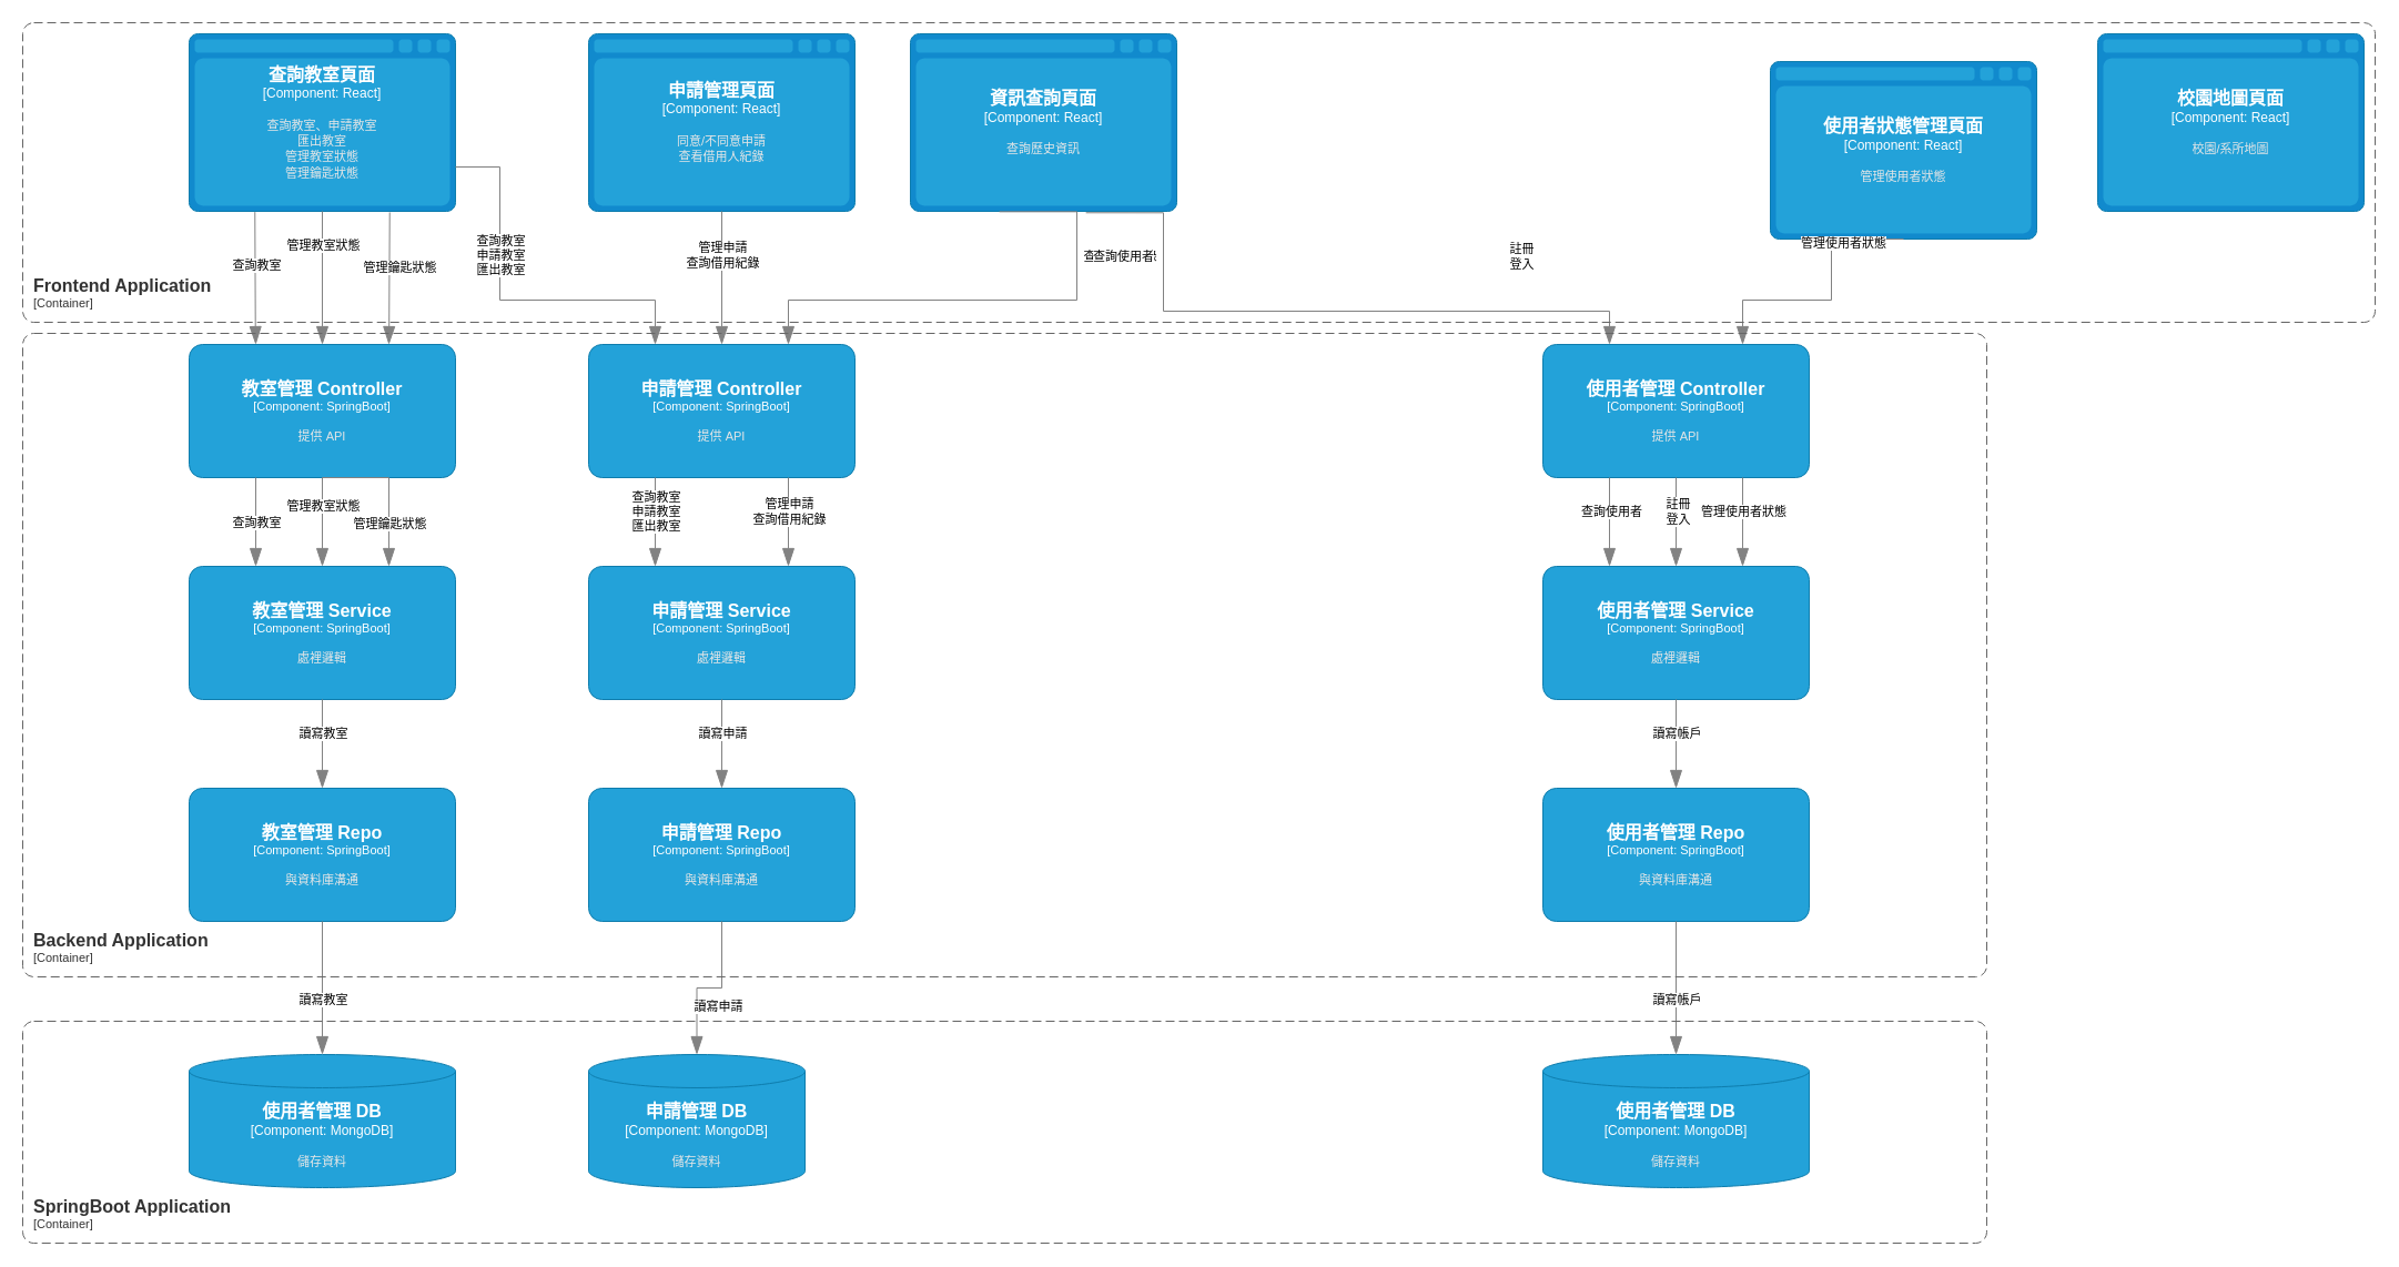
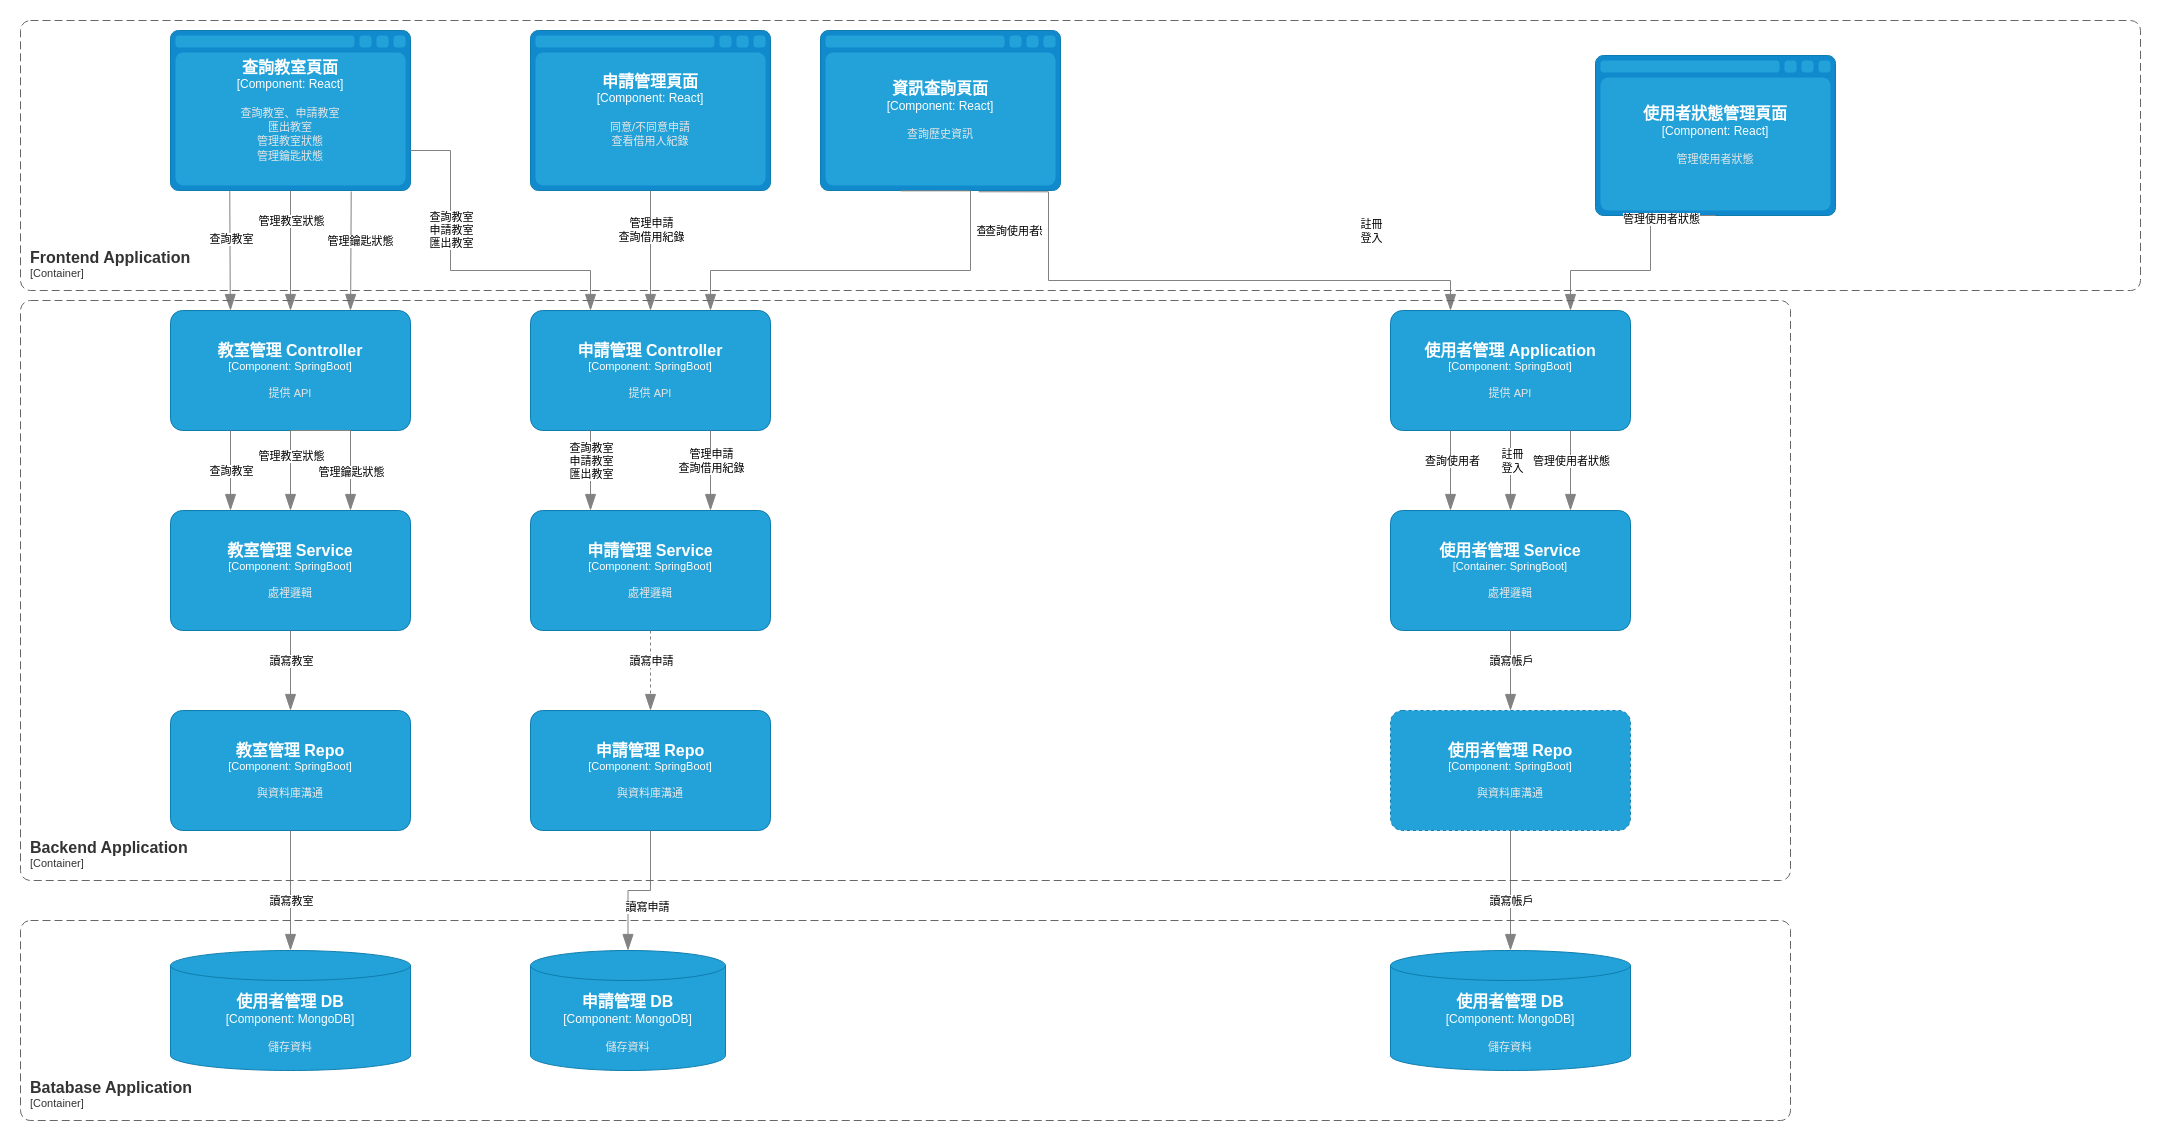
- <mxCell id="59" value="&lt;font style=&quot;font-size: 16px&quot;&gt;&lt;b&gt;校園地圖頁面&lt;/b&gt;&lt;/font&gt;&lt;div&gt;[Component:&amp;nbsp;React]&lt;/div&gt;&lt;br&gt;&lt;div&gt;&lt;font style=&quot;font-size: 11px&quot;&gt;&lt;font color=&quot;#E6E6E6&quot;&gt;校園/系所地圖&lt;/font&gt;&lt;/div&gt;" style="shape=mxgraph.c4.webBrowserContainer2;whiteSpace=wrap;html=1;boundedLbl=1;rounded=0;labelBackgroundColor=none;strokeColor=#118ACD;fillColor=#23A2D9;strokeColor=#118ACD;strokeColor2=#0E7DAD;fontSize=12;fontColor=#ffffff;align=center;metaEdit=1;points=[[0.5,0,0],[1,0.25,0],[1,0.5,0],[1,0.75,0],[0.5,1,0],[0,0.75,0],[0,0.5,0],[0,0.25,0]];resizable=0;" vertex="1" parent="1"><mxGeometry x="1890" y="30" width="240" height="160" as="geometry" /></mxCell>
- <mxCell id="3" value="&lt;font style=&quot;font-size: 16px&quot;&gt;&lt;b&gt;使用者管理 Controller&lt;/b&gt;&lt;/font&gt;&lt;div&gt;[Component: SpringBoot]&lt;/div&gt;&lt;br&gt;&lt;div&gt;&lt;font style=&quot;font-size: 11px&quot;&gt;&lt;font color=&quot;#E6E6E6&quot;&gt;提供 API&lt;/font&gt;&lt;/div&gt;" style="rounded=1;whiteSpace=wrap;html=1;fontSize=11;labelBackgroundColor=none;fillColor=#23A2D9;fontColor=#ffffff;align=center;arcSize=10;strokeColor=#0E7DAD;metaEdit=1;resizable=0;points=[[0.25,0,0],[0.5,0,0],[0.75,0,0],[1,0.25,0],[1,0.5,0],[1,0.75,0],[0.75,1,0],[0.5,1,0],[0.25,1,0],[0,0.75,0],[0,0.5,0],[0,0.25,0]];" vertex="1" parent="1"><mxGeometry x="1390" y="310" width="240" height="120" as="geometry" /></mxCell>
+ <mxCell id="3" value="&lt;font style=&quot;font-size: 16px&quot;&gt;&lt;b&gt;使用者管理 Application&lt;/b&gt;&lt;/font&gt;&lt;div&gt;[Component: SpringBoot]&lt;/div&gt;&lt;br&gt;&lt;div&gt;&lt;font style=&quot;font-size: 11px&quot;&gt;&lt;font color=&quot;#E6E6E6&quot;&gt;提供 API&lt;/font&gt;&lt;/div&gt;" style="rounded=1;whiteSpace=wrap;html=1;fontSize=11;labelBackgroundColor=none;fillColor=#23A2D9;fontColor=#ffffff;align=center;arcSize=10;strokeColor=#0E7DAD;metaEdit=1;resizable=0;points=[[0.25,0,0],[0.5,0,0],[0.75,0,0],[1,0.25,0],[1,0.5,0],[1,0.75,0],[0.75,1,0],[0.5,1,0],[0.25,1,0],[0,0.75,0],[0,0.5,0],[0,0.25,0]];" vertex="1" parent="1"><mxGeometry x="1390" y="310" width="240" height="120" as="geometry" /></mxCell>
- <mxCell id="4" value="&lt;font style=&quot;font-size: 16px&quot;&gt;&lt;b&gt;使用者管理 Service&lt;/b&gt;&lt;/font&gt;&lt;div&gt;[Component: SpringBoot]&lt;/div&gt;&lt;br&gt;&lt;div&gt;&lt;font style=&quot;font-size: 11px&quot;&gt;&lt;font color=&quot;#E6E6E6&quot;&gt;處裡邏輯&lt;/font&gt;&lt;/div&gt;" style="rounded=1;whiteSpace=wrap;html=1;fontSize=11;labelBackgroundColor=none;fillColor=#23A2D9;fontColor=#ffffff;align=center;arcSize=10;strokeColor=#0E7DAD;metaEdit=1;resizable=0;points=[[0.25,0,0],[0.5,0,0],[0.75,0,0],[1,0.25,0],[1,0.5,0],[1,0.75,0],[0.75,1,0],[0.5,1,0],[0.25,1,0],[0,0.75,0],[0,0.5,0],[0,0.25,0]];" vertex="1" parent="1"><mxGeometry x="1390" y="510" width="240" height="120" as="geometry" /></mxCell>
+ <mxCell id="4" value="&lt;font style=&quot;font-size: 16px&quot;&gt;&lt;b&gt;使用者管理 Service&lt;/b&gt;&lt;/font&gt;&lt;div&gt;[Container: SpringBoot]&lt;/div&gt;&lt;br&gt;&lt;div&gt;&lt;font style=&quot;font-size: 11px&quot;&gt;&lt;font color=&quot;#E6E6E6&quot;&gt;處裡邏輯&lt;/font&gt;&lt;/div&gt;" style="rounded=1;whiteSpace=wrap;html=1;fontSize=11;labelBackgroundColor=none;fillColor=#23A2D9;fontColor=#ffffff;align=center;arcSize=10;strokeColor=#0E7DAD;metaEdit=1;resizable=0;points=[[0.25,0,0],[0.5,0,0],[0.75,0,0],[1,0.25,0],[1,0.5,0],[1,0.75,0],[0.75,1,0],[0.5,1,0],[0.25,1,0],[0,0.75,0],[0,0.5,0],[0,0.25,0]];" vertex="1" parent="1"><mxGeometry x="1390" y="510" width="240" height="120" as="geometry" /></mxCell>
- <mxCell id="51" value="" style="endArrow=blockThin;html=1;fontSize=10;fontColor=#404040;strokeWidth=1;endFill=1;strokeColor=#828282;elbow=vertical;metaEdit=1;endSize=14;startSize=14;jumpStyle=arc;jumpSize=16;rounded=0;edgeStyle=orthogonalEdgeStyle;exitX=0.5;exitY=1;exitDx=0;exitDy=0;exitPerimeter=0;entryX=0.5;entryY=0;entryDx=0;entryDy=0;entryPerimeter=0;" edge="1" parent="1" source="45" target="46"><mxGeometry width="240" relative="1" as="geometry"><mxPoint x="700" y="650" as="sourcePoint" /><mxPoint x="700" y="730" as="targetPoint" /><Array as="points"><mxPoint x="650" y="680" /><mxPoint x="650" y="680" /></Array></mxGeometry></mxCell>
+ <mxCell id="51" value="" style="endArrow=blockThin;html=1;fontSize=10;fontColor=#404040;strokeWidth=1;endFill=1;strokeColor=#828282;elbow=vertical;metaEdit=1;endSize=14;startSize=14;jumpStyle=arc;jumpSize=16;rounded=0;edgeStyle=orthogonalEdgeStyle;exitX=0.5;exitY=1;exitDx=0;exitDy=0;exitPerimeter=0;entryX=0.5;entryY=0;entryDx=0;entryDy=0;entryPerimeter=0;dashed=1;" edge="1" parent="1" source="45" target="46"><mxGeometry width="240" relative="1" as="geometry"><mxPoint x="700" y="650" as="sourcePoint" /><mxPoint x="700" y="730" as="targetPoint" /><Array as="points"><mxPoint x="650" y="680" /><mxPoint x="650" y="680" /></Array></mxGeometry></mxCell>
- <mxCell id="5" value="&lt;font style=&quot;font-size: 16px&quot;&gt;&lt;b&gt;使用者管理 Repo&lt;/b&gt;&lt;/font&gt;&lt;div&gt;[Component: SpringBoot]&lt;/div&gt;&lt;br&gt;&lt;div&gt;&lt;font style=&quot;font-size: 11px&quot;&gt;&lt;font color=&quot;#E6E6E6&quot;&gt;與資料庫溝通&lt;/font&gt;&lt;/div&gt;" style="rounded=1;whiteSpace=wrap;html=1;fontSize=11;labelBackgroundColor=none;fillColor=#23A2D9;fontColor=#ffffff;align=center;arcSize=10;strokeColor=#0E7DAD;metaEdit=1;resizable=0;points=[[0.25,0,0],[0.5,0,0],[0.75,0,0],[1,0.25,0],[1,0.5,0],[1,0.75,0],[0.75,1,0],[0.5,1,0],[0.25,1,0],[0,0.75,0],[0,0.5,0],[0,0.25,0]];" vertex="1" parent="1"><mxGeometry x="1390" y="710" width="240" height="120" as="geometry" /></mxCell>
+ <mxCell id="5" value="&lt;font style=&quot;font-size: 16px&quot;&gt;&lt;b&gt;使用者管理 Repo&lt;/b&gt;&lt;/font&gt;&lt;div&gt;[Component: SpringBoot]&lt;/div&gt;&lt;br&gt;&lt;div&gt;&lt;font style=&quot;font-size: 11px&quot;&gt;&lt;font color=&quot;#E6E6E6&quot;&gt;與資料庫溝通&lt;/font&gt;&lt;/div&gt;" style="rounded=1;whiteSpace=wrap;html=1;fontSize=11;labelBackgroundColor=none;fillColor=#23A2D9;fontColor=#ffffff;align=center;arcSize=10;strokeColor=#0E7DAD;metaEdit=1;resizable=0;points=[[0.25,0,0],[0.5,0,0],[0.75,0,0],[1,0.25,0],[1,0.5,0],[1,0.75,0],[0.75,1,0],[0.5,1,0],[0.25,1,0],[0,0.75,0],[0,0.5,0],[0,0.25,0]];dashed=1;" vertex="1" parent="1"><mxGeometry x="1390" y="710" width="240" height="120" as="geometry" /></mxCell>
- <mxCell id="66" value="&lt;font style=&quot;font-size: 16px&quot;&gt;&lt;b&gt;&lt;div style=&quot;text-align: left&quot;&gt;SpringBoot Application&lt;/div&gt;&lt;/b&gt;&lt;/font&gt;&lt;div style=&quot;text-align: left&quot;&gt;[Container]&lt;/div&gt;" style="rounded=1;fontSize=11;whiteSpace=wrap;html=1;dashed=1;arcSize=20;fillColor=none;strokeColor=#666666;fontColor=#333333;labelBackgroundColor=none;align=left;verticalAlign=bottom;labelBorderColor=none;spacingTop=0;spacing=10;dashPattern=8 4;metaEdit=1;rotatable=0;perimeter=rectanglePerimeter;noLabel=0;labelPadding=0;allowArrows=0;connectable=0;expand=0;recursiveResize=0;editable=1;pointerEvents=0;absoluteArcSize=1;points=[[0.25,0,0],[0.5,0,0],[0.75,0,0],[1,0.25,0],[1,0.5,0],[1,0.75,0],[0.75,1,0],[0.5,1,0],[0.25,1,0],[0,0.75,0],[0,0.5,0],[0,0.25,0]];" vertex="1" parent="1"><mxGeometry x="20" y="920" width="1770" height="200" as="geometry" /></mxCell>
+ <mxCell id="66" value="&lt;font style=&quot;font-size: 16px&quot;&gt;&lt;b&gt;&lt;div style=&quot;text-align: left&quot;&gt;Batabase Application&lt;/div&gt;&lt;/b&gt;&lt;/font&gt;&lt;div style=&quot;text-align: left&quot;&gt;[Container]&lt;/div&gt;" style="rounded=1;fontSize=11;whiteSpace=wrap;html=1;dashed=1;arcSize=20;fillColor=none;strokeColor=#666666;fontColor=#333333;labelBackgroundColor=none;align=left;verticalAlign=bottom;labelBorderColor=none;spacingTop=0;spacing=10;dashPattern=8 4;metaEdit=1;rotatable=0;perimeter=rectanglePerimeter;noLabel=0;labelPadding=0;allowArrows=0;connectable=0;expand=0;recursiveResize=0;editable=1;pointerEvents=0;absoluteArcSize=1;points=[[0.25,0,0],[0.5,0,0],[0.75,0,0],[1,0.25,0],[1,0.5,0],[1,0.75,0],[0.75,1,0],[0.5,1,0],[0.25,1,0],[0,0.75,0],[0,0.5,0],[0,0.25,0]];" vertex="1" parent="1"><mxGeometry x="20" y="920" width="1770" height="200" as="geometry" /></mxCell>
